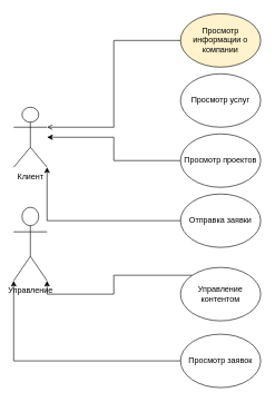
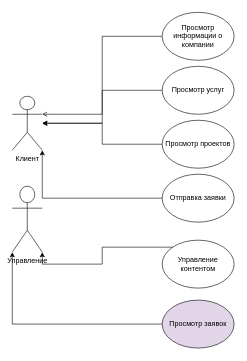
- <mxCell id="4" value="Просмотр информации о компании" style="ellipse;whiteSpace=wrap;html=1;fillColor=#fff2cc;" vertex="1" parent="1"><mxGeometry x="270" y="20" width="120" height="80" as="geometry" /></mxCell>
+ <mxCell id="4" value="Просмотр информации о компании" style="ellipse;whiteSpace=wrap;html=1;" vertex="1" parent="1"><mxGeometry x="270" y="20" width="120" height="80" as="geometry" /></mxCell>
+ <mxCell id="8" style="edgeStyle=orthogonalEdgeStyle;rounded=0;orthogonalLoop=1;jettySize=auto;html=1;exitX=0;exitY=0.5;exitDx=0;exitDy=0;" edge="1" parent="1" source="9" target="2"><mxGeometry relative="1" as="geometry" /></mxCell>
- <mxCell id="14" value="Просмотр заявок" style="ellipse;whiteSpace=wrap;html=1;" vertex="1" parent="1"><mxGeometry x="270" y="500" width="120" height="80" as="geometry" /></mxCell>
+ <mxCell id="14" value="Просмотр заявок" style="ellipse;whiteSpace=wrap;html=1;fillColor=#e1d5e7;" vertex="1" parent="1"><mxGeometry x="270" y="500" width="120" height="80" as="geometry" /></mxCell>
